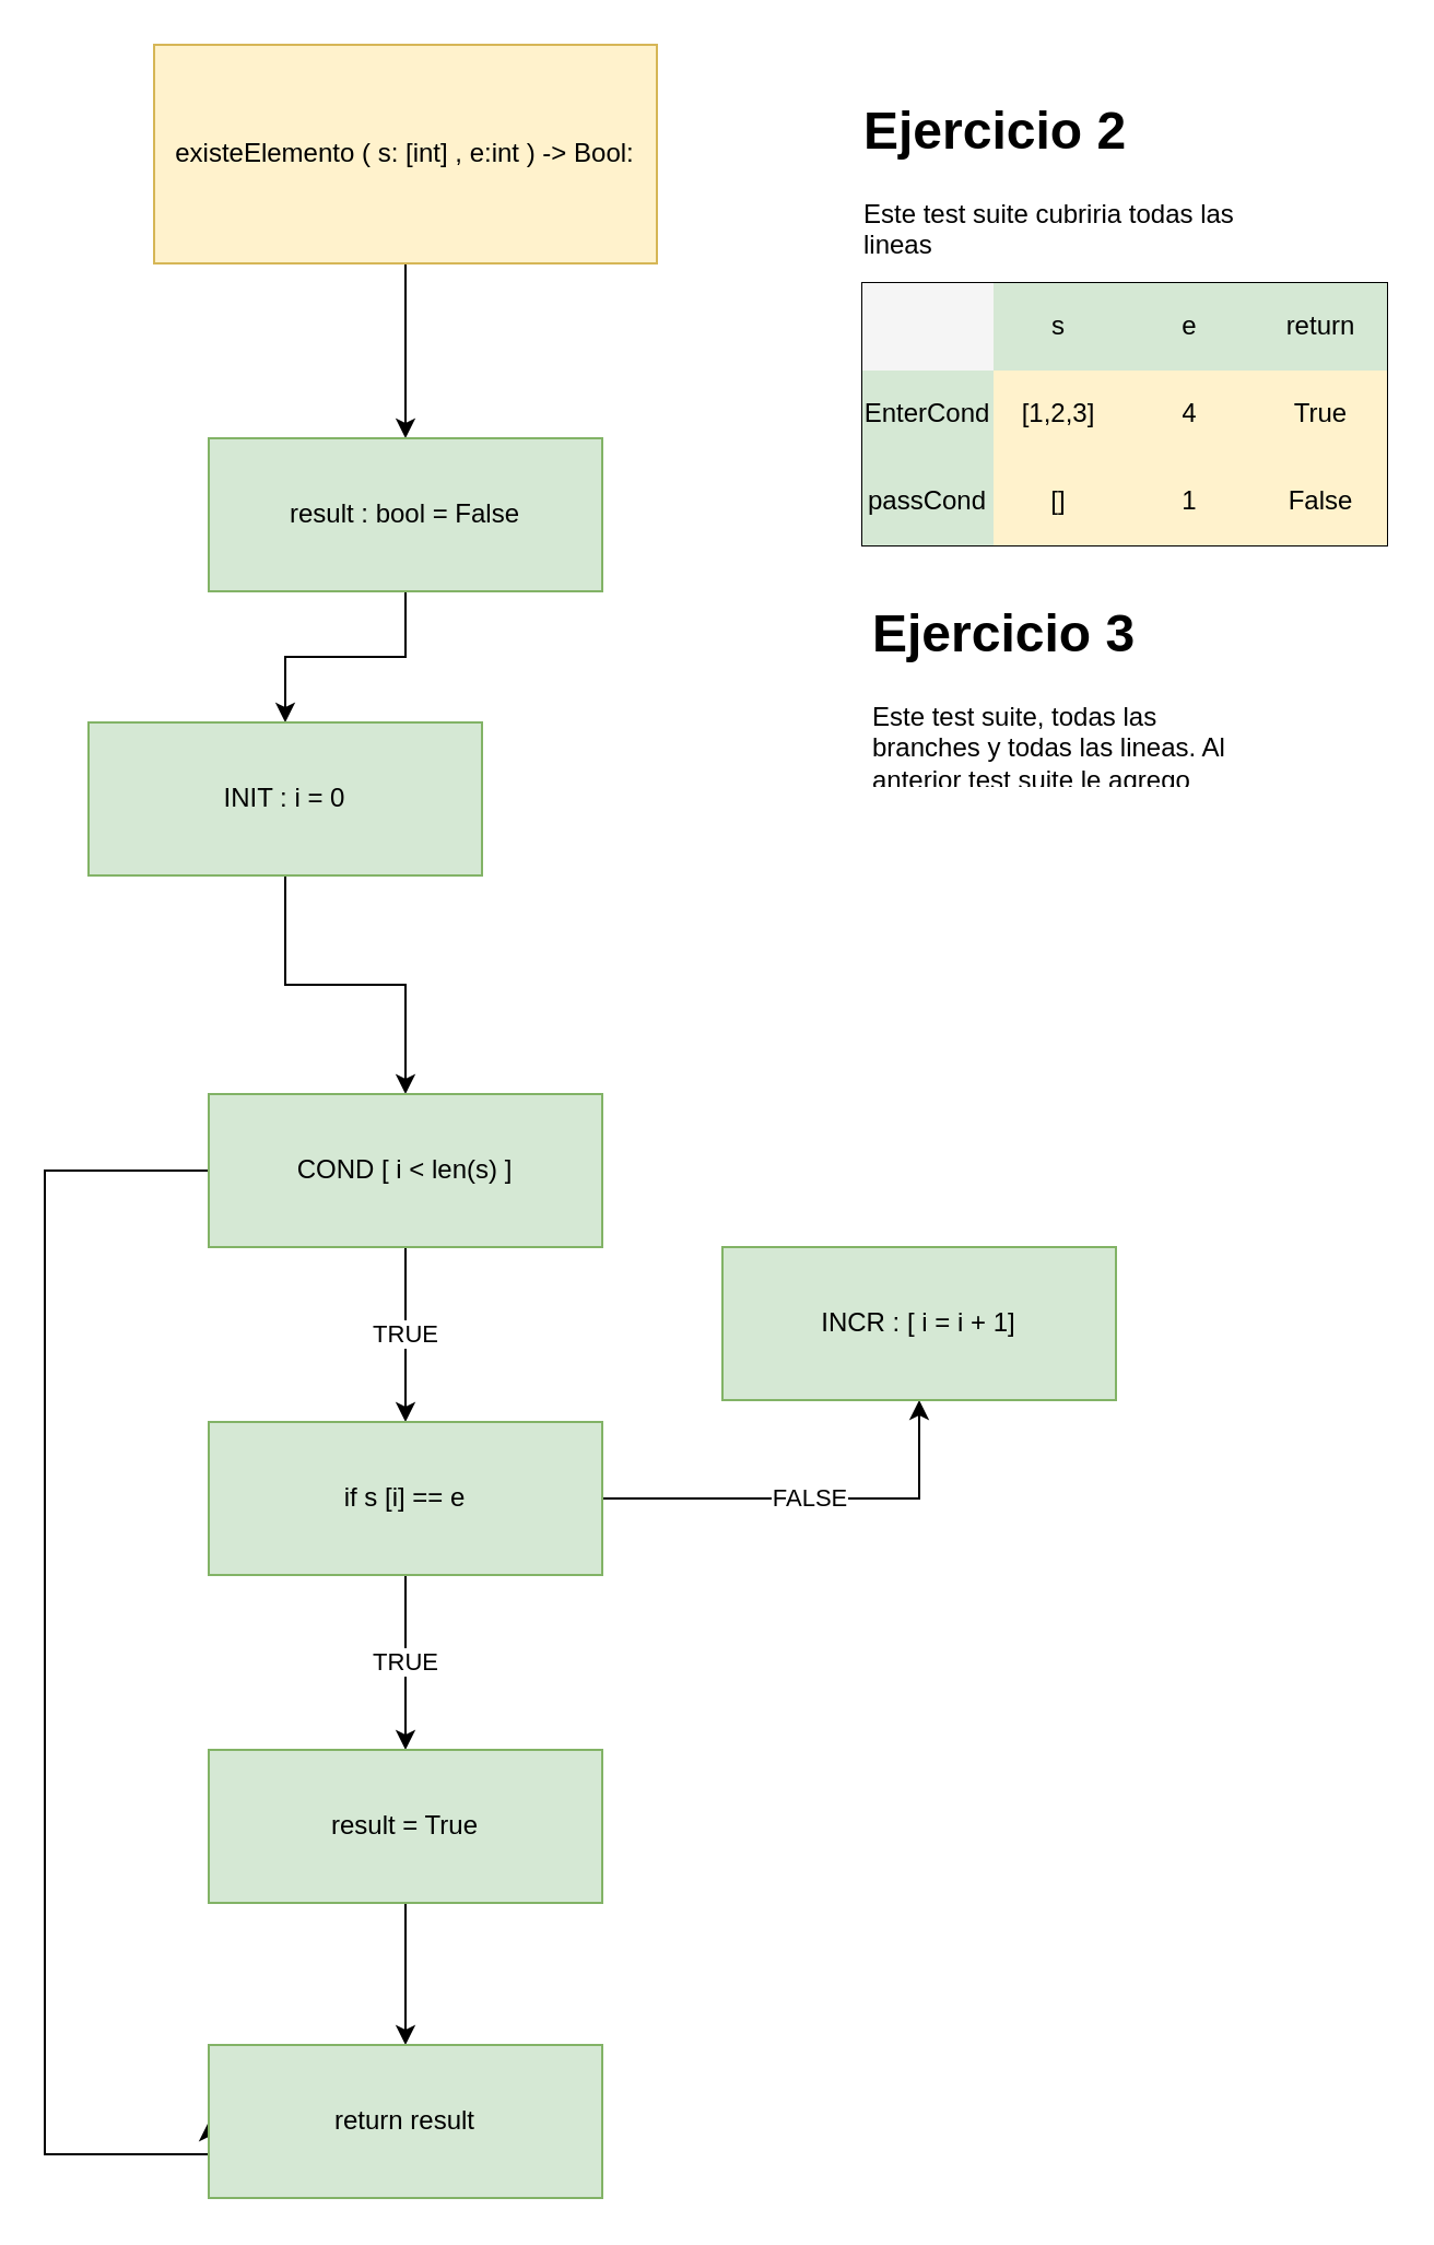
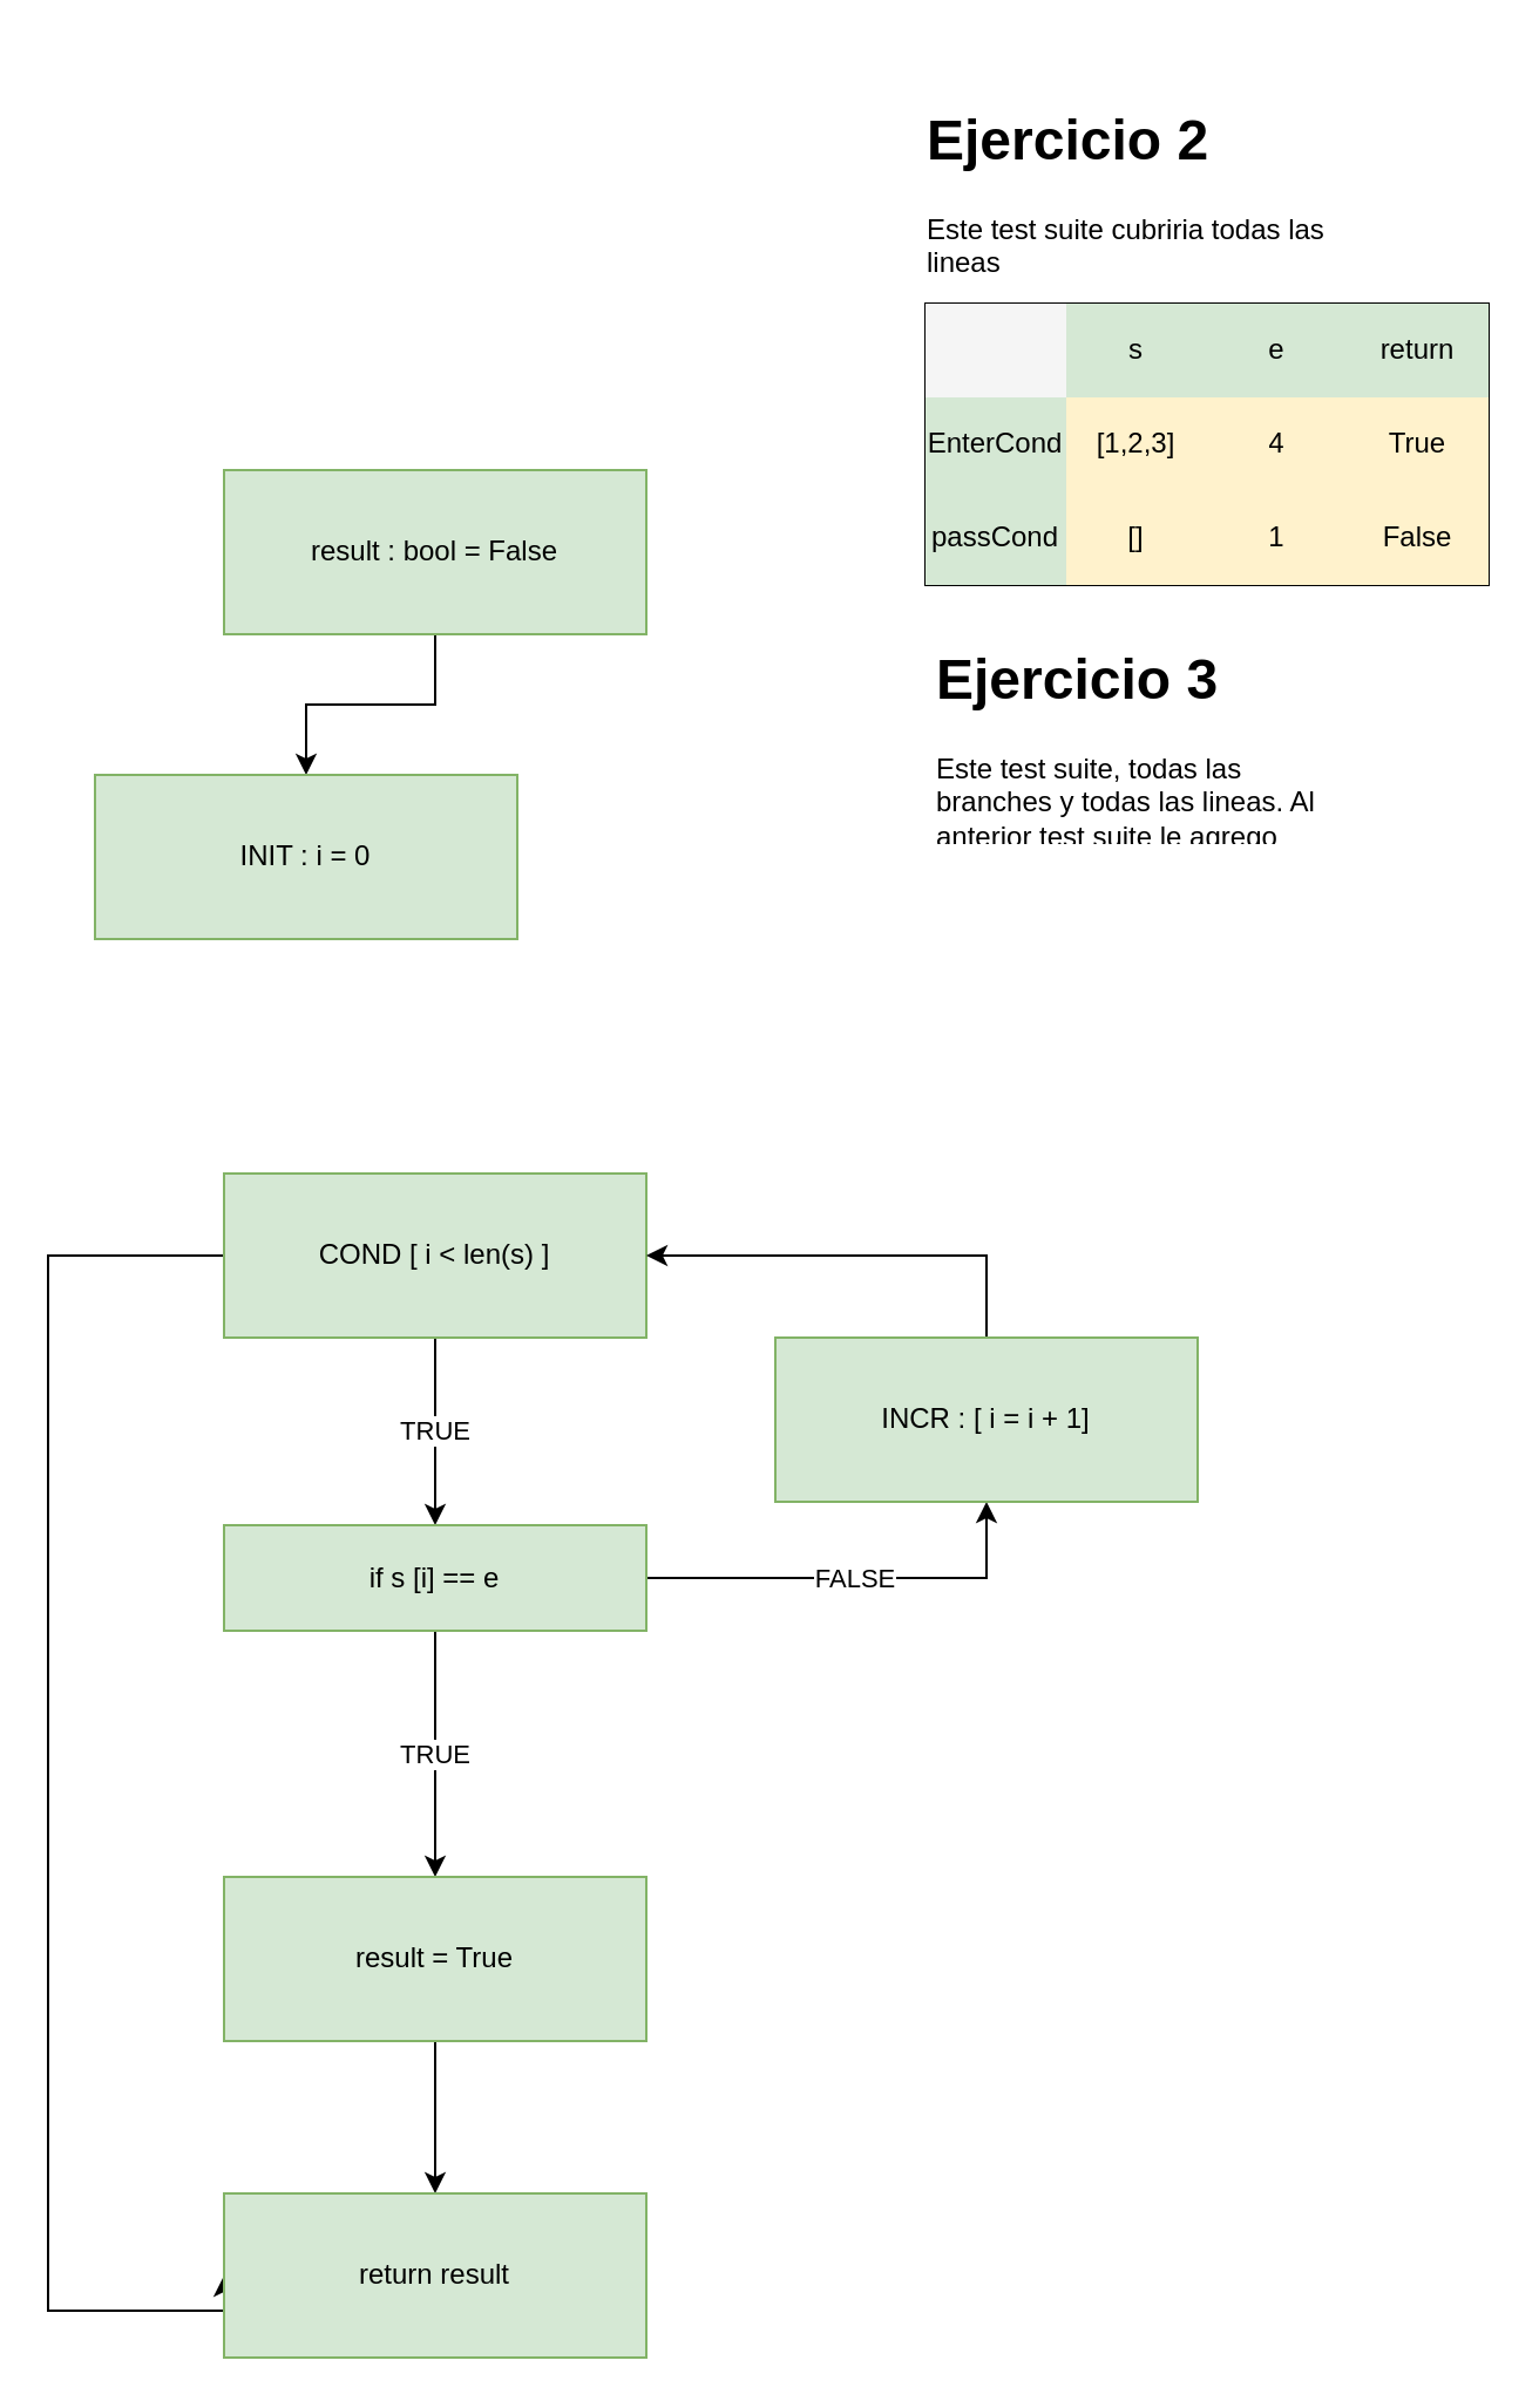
- <mxCell id="3" value="existeElemento ( s: [int] , e:int ) -&amp;gt; Bool:&lt;br&gt;" style="rounded=0;whiteSpace=wrap;html=1;fillColor=#fff2cc;strokeColor=#d6b656;" vertex="1" parent="1"><mxGeometry x="70" y="20" width="230" height="100" as="geometry" /></mxCell>
- <mxCell id="2" value="" style="edgeStyle=orthogonalEdgeStyle;rounded=0;orthogonalLoop=1;jettySize=auto;html=1;" edge="1" parent="1" source="3" target="5"><mxGeometry relative="1" as="geometry" /></mxCell>
- <mxCell id="6" value="" style="edgeStyle=orthogonalEdgeStyle;rounded=0;orthogonalLoop=1;jettySize=auto;html=1;" edge="1" parent="1" source="7" target="10"><mxGeometry relative="1" as="geometry" /></mxCell>
+ <mxCell id="17" style="edgeStyle=orthogonalEdgeStyle;rounded=0;orthogonalLoop=1;jettySize=auto;html=1;exitX=0.5;exitY=0;exitDx=0;exitDy=0;entryX=1;entryY=0.5;entryDx=0;entryDy=0;" edge="1" parent="1" source="18" target="10"><mxGeometry relative="1" as="geometry" /></mxCell>
- <mxCell id="13" value="if s [i] == e" style="rounded=0;whiteSpace=wrap;html=1;fillColor=#d5e8d4;strokeColor=#82b366;" vertex="1" parent="1"><mxGeometry x="95" y="650" width="180" height="70" as="geometry" /></mxCell>
+ <mxCell id="13" value="if s [i] == e" style="rounded=0;whiteSpace=wrap;html=1;fillColor=#d5e8d4;strokeColor=#82b366;" vertex="1" parent="1"><mxGeometry x="95" y="650" width="180" height="45" as="geometry" /></mxCell>
